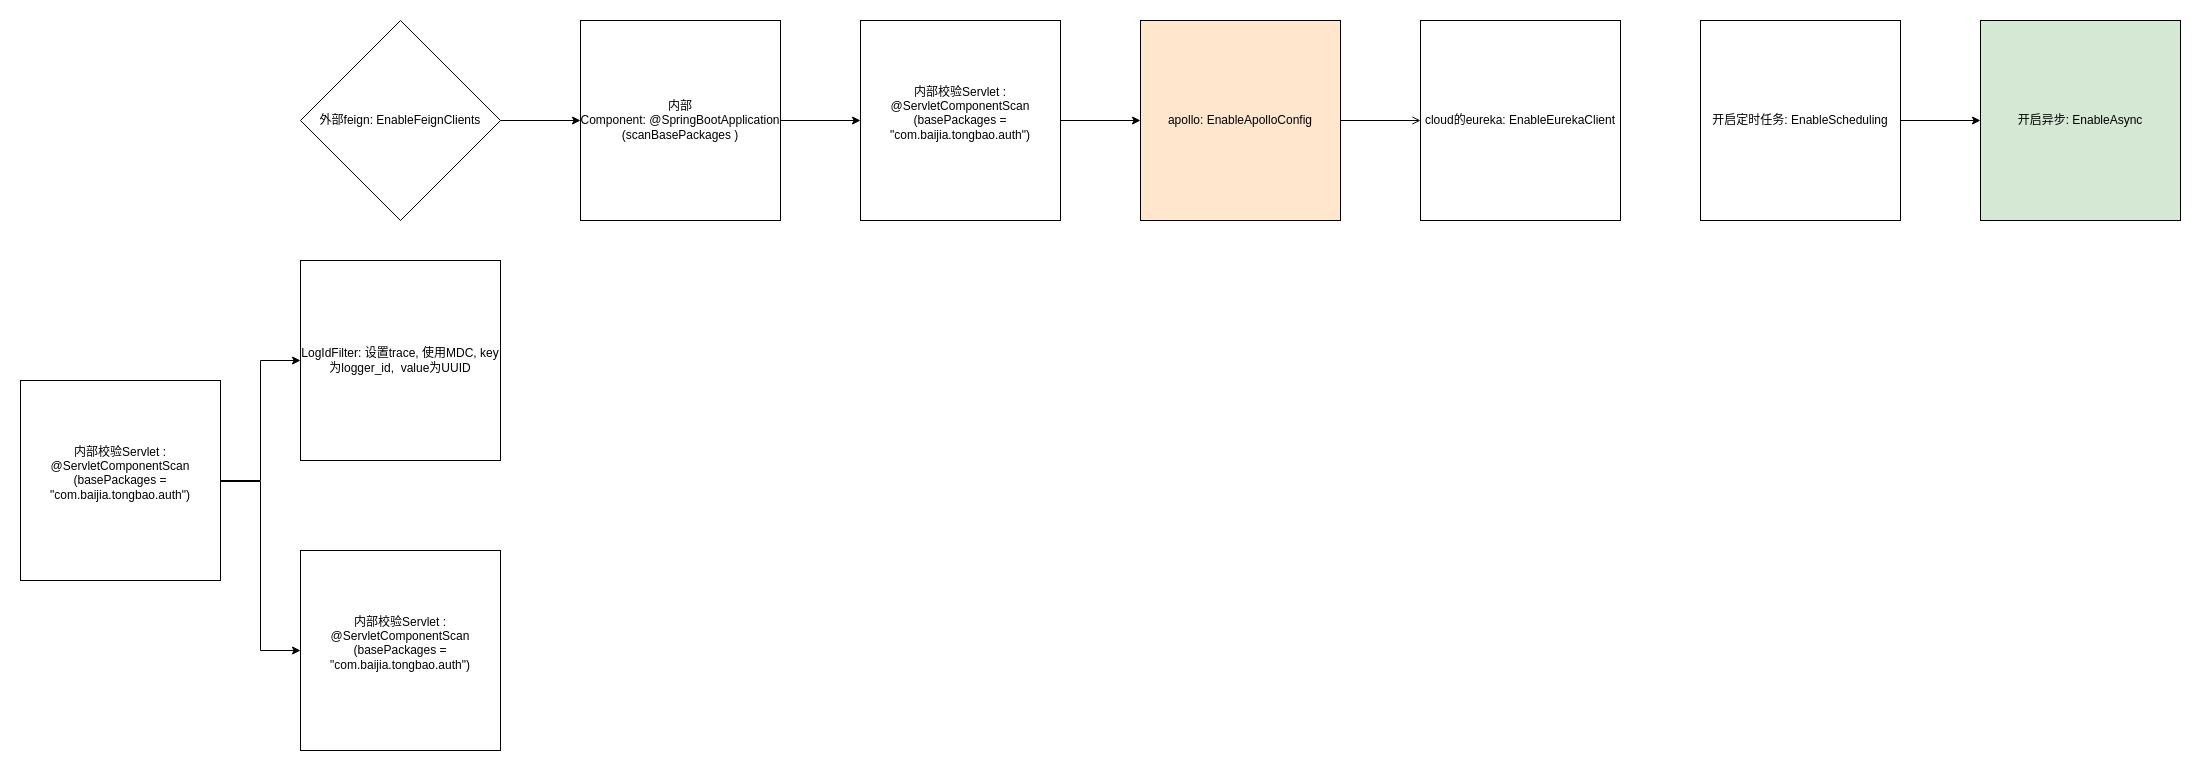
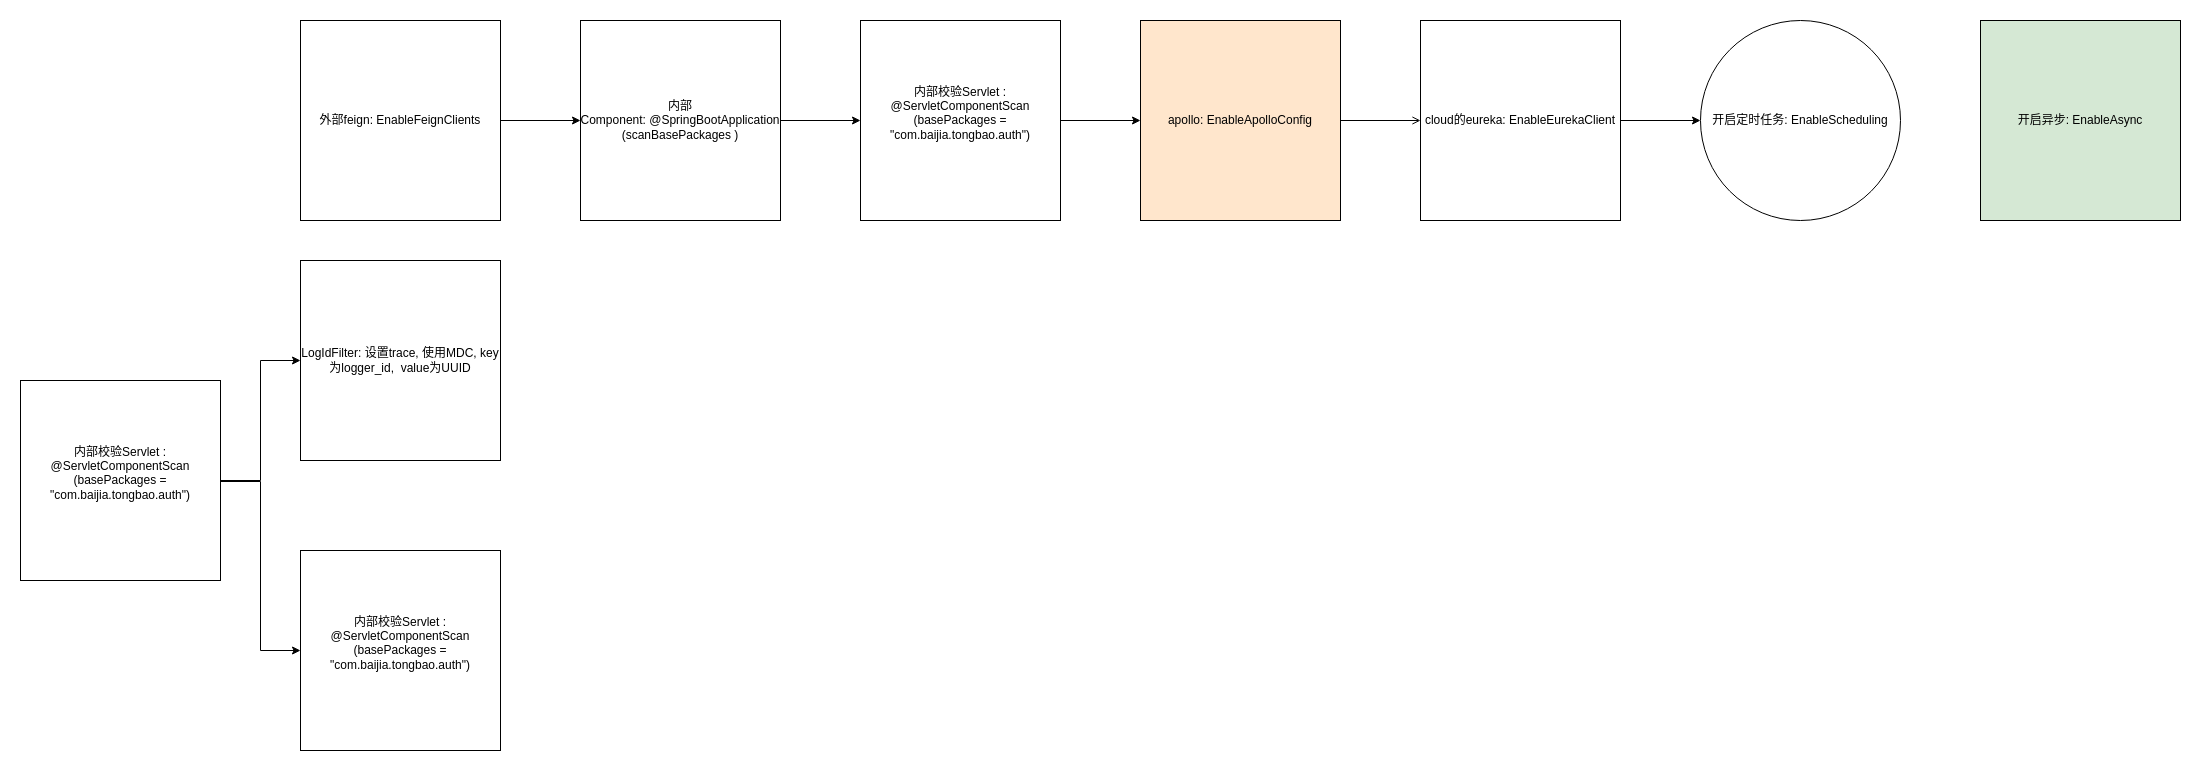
- <mxCell id="3" value="外部feign:&amp;nbsp;EnableFeignClients" style="rhombus;whiteSpace=wrap;html=1;aspect=fixed;" vertex="1" parent="1"><mxGeometry x="300" y="20" width="200" height="200" as="geometry" /></mxCell>
+ <mxCell id="3" value="外部feign:&amp;nbsp;EnableFeignClients" style="whiteSpace=wrap;html=1;aspect=fixed;" vertex="1" parent="1"><mxGeometry x="300" y="20" width="200" height="200" as="geometry" /></mxCell>
+ <mxCell id="10" value="" style="edgeStyle=orthogonalEdgeStyle;rounded=0;orthogonalLoop=1;jettySize=auto;html=1;" edge="1" parent="1" source="11" target="13"><mxGeometry relative="1" as="geometry" /></mxCell>
- <mxCell id="13" value="开启定时任务:&amp;nbsp;EnableScheduling" style="whiteSpace=wrap;html=1;aspect=fixed;" vertex="1" parent="1"><mxGeometry x="1700" y="20" width="200" height="200" as="geometry" /></mxCell>
+ <mxCell id="13" value="开启定时任务:&amp;nbsp;EnableScheduling" style="ellipse;whiteSpace=wrap;html=1;aspect=fixed;" vertex="1" parent="1"><mxGeometry x="1700" y="20" width="200" height="200" as="geometry" /></mxCell>
- <mxCell id="12" value="" style="edgeStyle=orthogonalEdgeStyle;rounded=0;orthogonalLoop=1;jettySize=auto;html=1;" edge="1" parent="1" source="13" target="14"><mxGeometry relative="1" as="geometry" /></mxCell>
